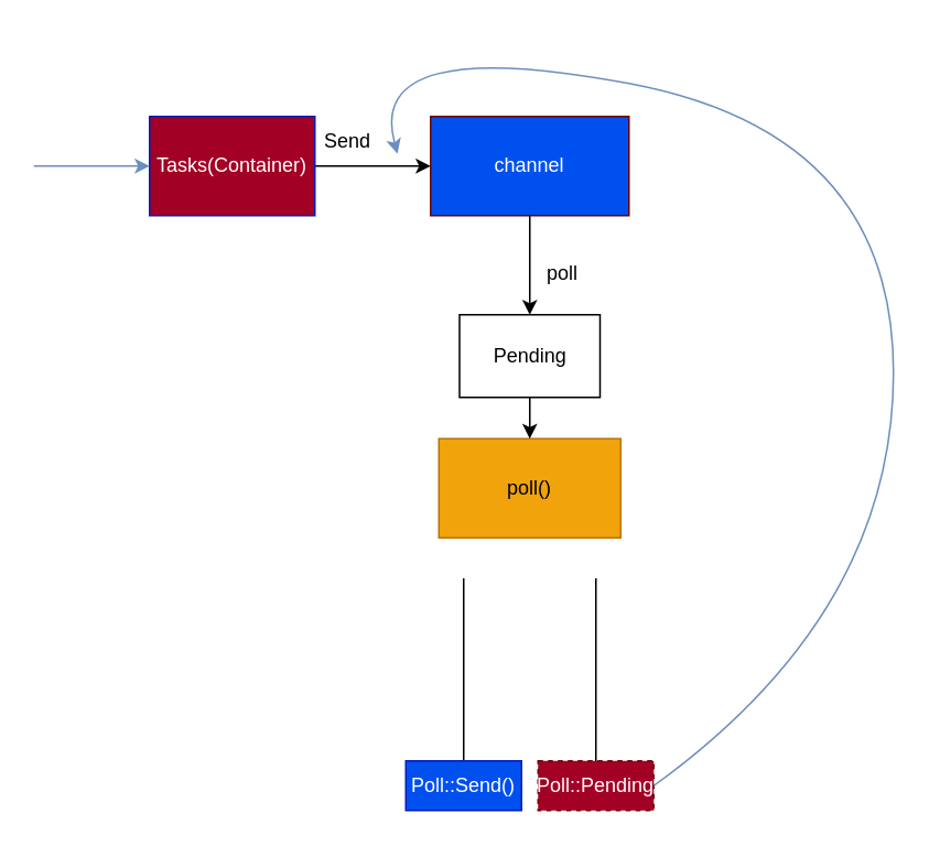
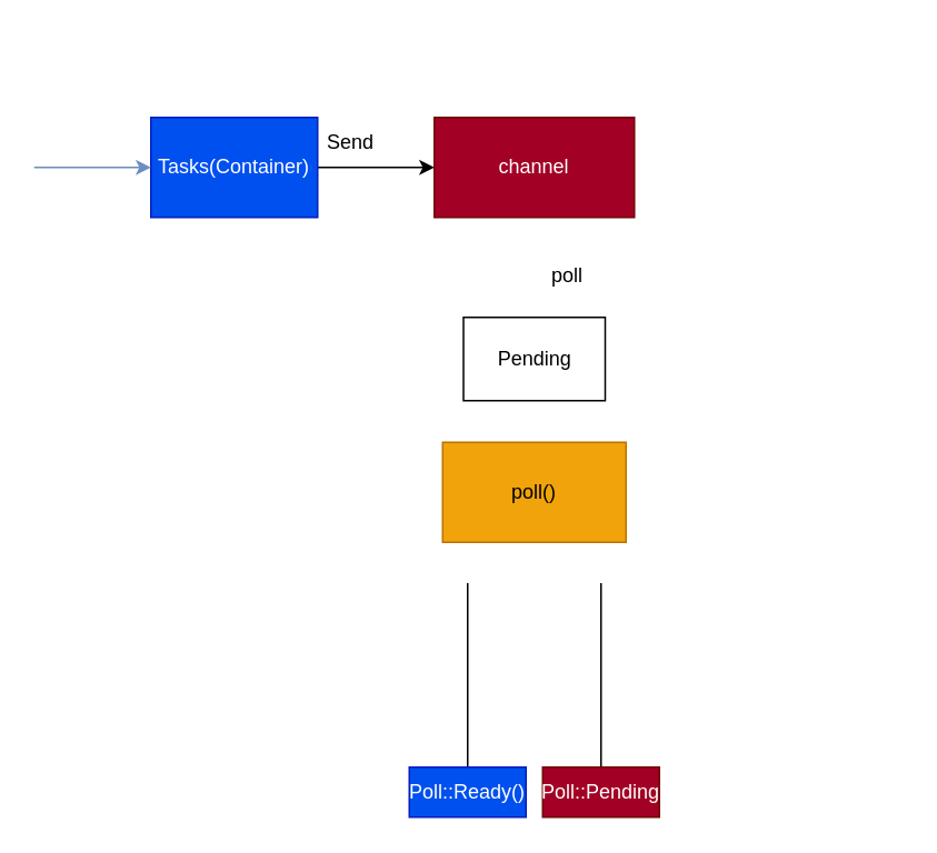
- <mxCell id="3" value="Tasks(Container)" style="rounded=0;whiteSpace=wrap;html=1;fillColor=#a20025;fontColor=#ffffff;strokeColor=#001DBC;" vertex="1" parent="1"><mxGeometry x="90" y="70" width="100" height="60" as="geometry" /></mxCell>
+ <mxCell id="3" value="Tasks(Container)" style="rounded=0;whiteSpace=wrap;html=1;fillColor=#0050ef;fontColor=#ffffff;strokeColor=#001DBC;" vertex="1" parent="1"><mxGeometry x="90" y="70" width="100" height="60" as="geometry" /></mxCell>
- <mxCell id="5" value="channel" style="rounded=0;whiteSpace=wrap;html=1;fillColor=#0050ef;fontColor=#ffffff;strokeColor=#6F0000;" vertex="1" parent="1"><mxGeometry x="260" y="70" width="120" height="60" as="geometry" /></mxCell>
+ <mxCell id="5" value="channel" style="rounded=0;whiteSpace=wrap;html=1;fillColor=#a20025;fontColor=#ffffff;strokeColor=#6F0000;" vertex="1" parent="1"><mxGeometry x="260" y="70" width="120" height="60" as="geometry" /></mxCell>
- <mxCell id="4" style="edgeStyle=none;rounded=0;html=1;exitX=0.5;exitY=1;exitDx=0;exitDy=0;entryX=0.5;entryY=0;entryDx=0;entryDy=0;" edge="1" parent="1" source="5" target="14"><mxGeometry relative="1" as="geometry" /></mxCell>
- <mxCell id="11" value="" style="curved=1;endArrow=classic;html=1;rounded=0;entryX=1;entryY=0.75;entryDx=0;entryDy=0;exitX=1;exitY=0.5;exitDx=0;exitDy=0;fillColor=#dae8fc;gradientColor=#7ea6e0;strokeColor=#6c8ebf;" edge="1" parent="1" source="10" target="6"><mxGeometry width="50" height="50" relative="1" as="geometry"><mxPoint x="680" y="370" as="sourcePoint" /><mxPoint x="700" y="-20" as="targetPoint" /><Array as="points"><mxPoint x="540" y="370" /><mxPoint x="540" y="80" /><mxPoint x="220" y="20" /></Array></mxGeometry></mxCell>
- <mxCell id="13" style="edgeStyle=none;rounded=0;html=1;exitX=0.5;exitY=1;exitDx=0;exitDy=0;entryX=0.5;entryY=0;entryDx=0;entryDy=0;" edge="1" parent="1" source="14" target="7"><mxGeometry relative="1" as="geometry" /></mxCell>
- <mxCell id="9" value="Poll::Send()" style="rounded=0;whiteSpace=wrap;html=1;fillColor=#0050ef;fontColor=#ffffff;strokeColor=#001DBC;" vertex="1" parent="1"><mxGeometry x="245" y="460" width="70" height="30" as="geometry" /></mxCell>
+ <mxCell id="9" value="Poll::Ready()" style="rounded=0;whiteSpace=wrap;html=1;fillColor=#0050ef;fontColor=#ffffff;strokeColor=#001DBC;" vertex="1" parent="1"><mxGeometry x="245" y="460" width="70" height="30" as="geometry" /></mxCell>
- <mxCell id="10" value="Poll::Pending" style="rounded=0;whiteSpace=wrap;html=1;fillColor=#a20025;fontColor=#ffffff;strokeColor=#6F0000;dashed=1;" vertex="1" parent="1"><mxGeometry x="325" y="460" width="70" height="30" as="geometry" /></mxCell>
+ <mxCell id="10" value="Poll::Pending" style="rounded=0;whiteSpace=wrap;html=1;fillColor=#a20025;fontColor=#ffffff;strokeColor=#6F0000;" vertex="1" parent="1"><mxGeometry x="325" y="460" width="70" height="30" as="geometry" /></mxCell>
